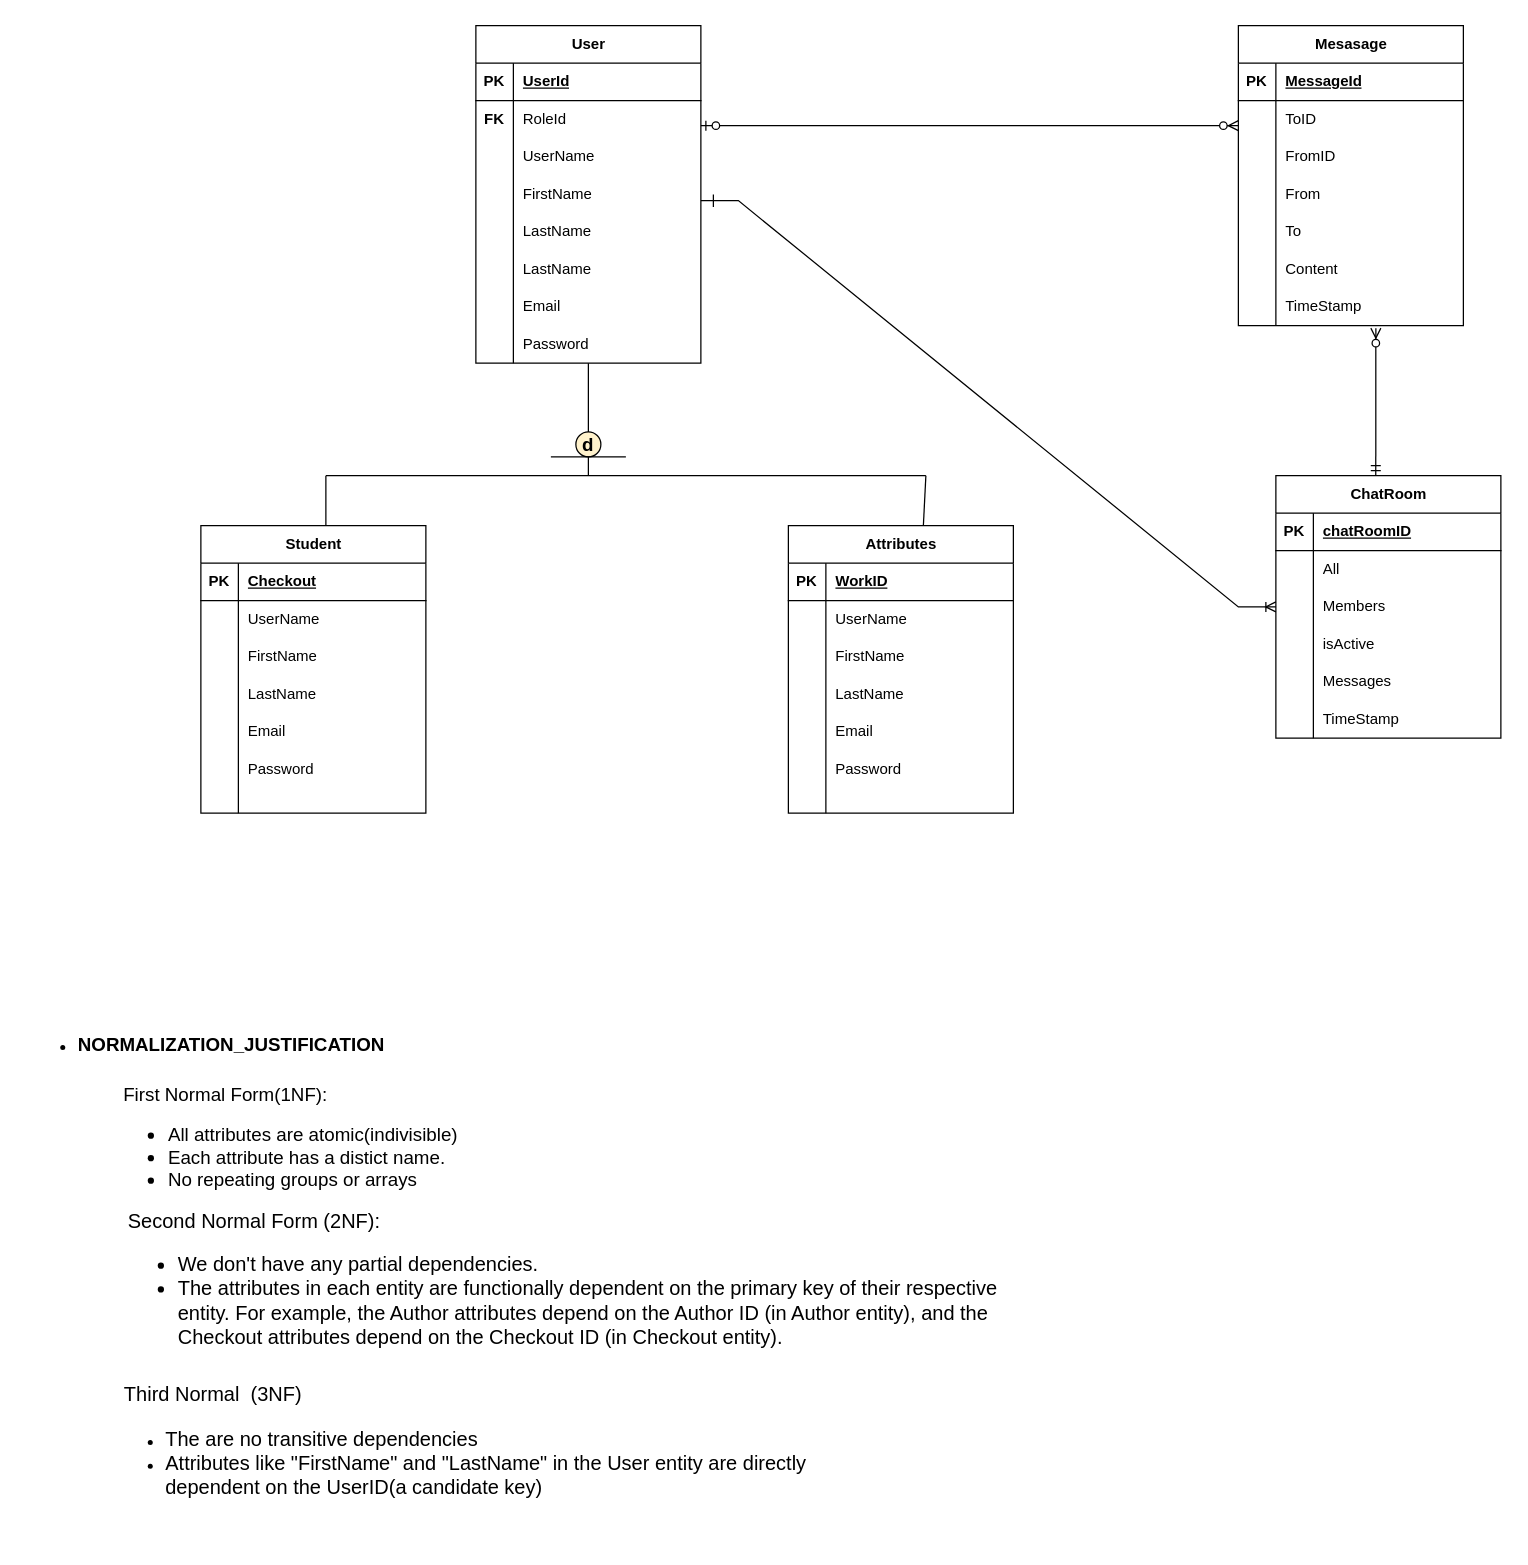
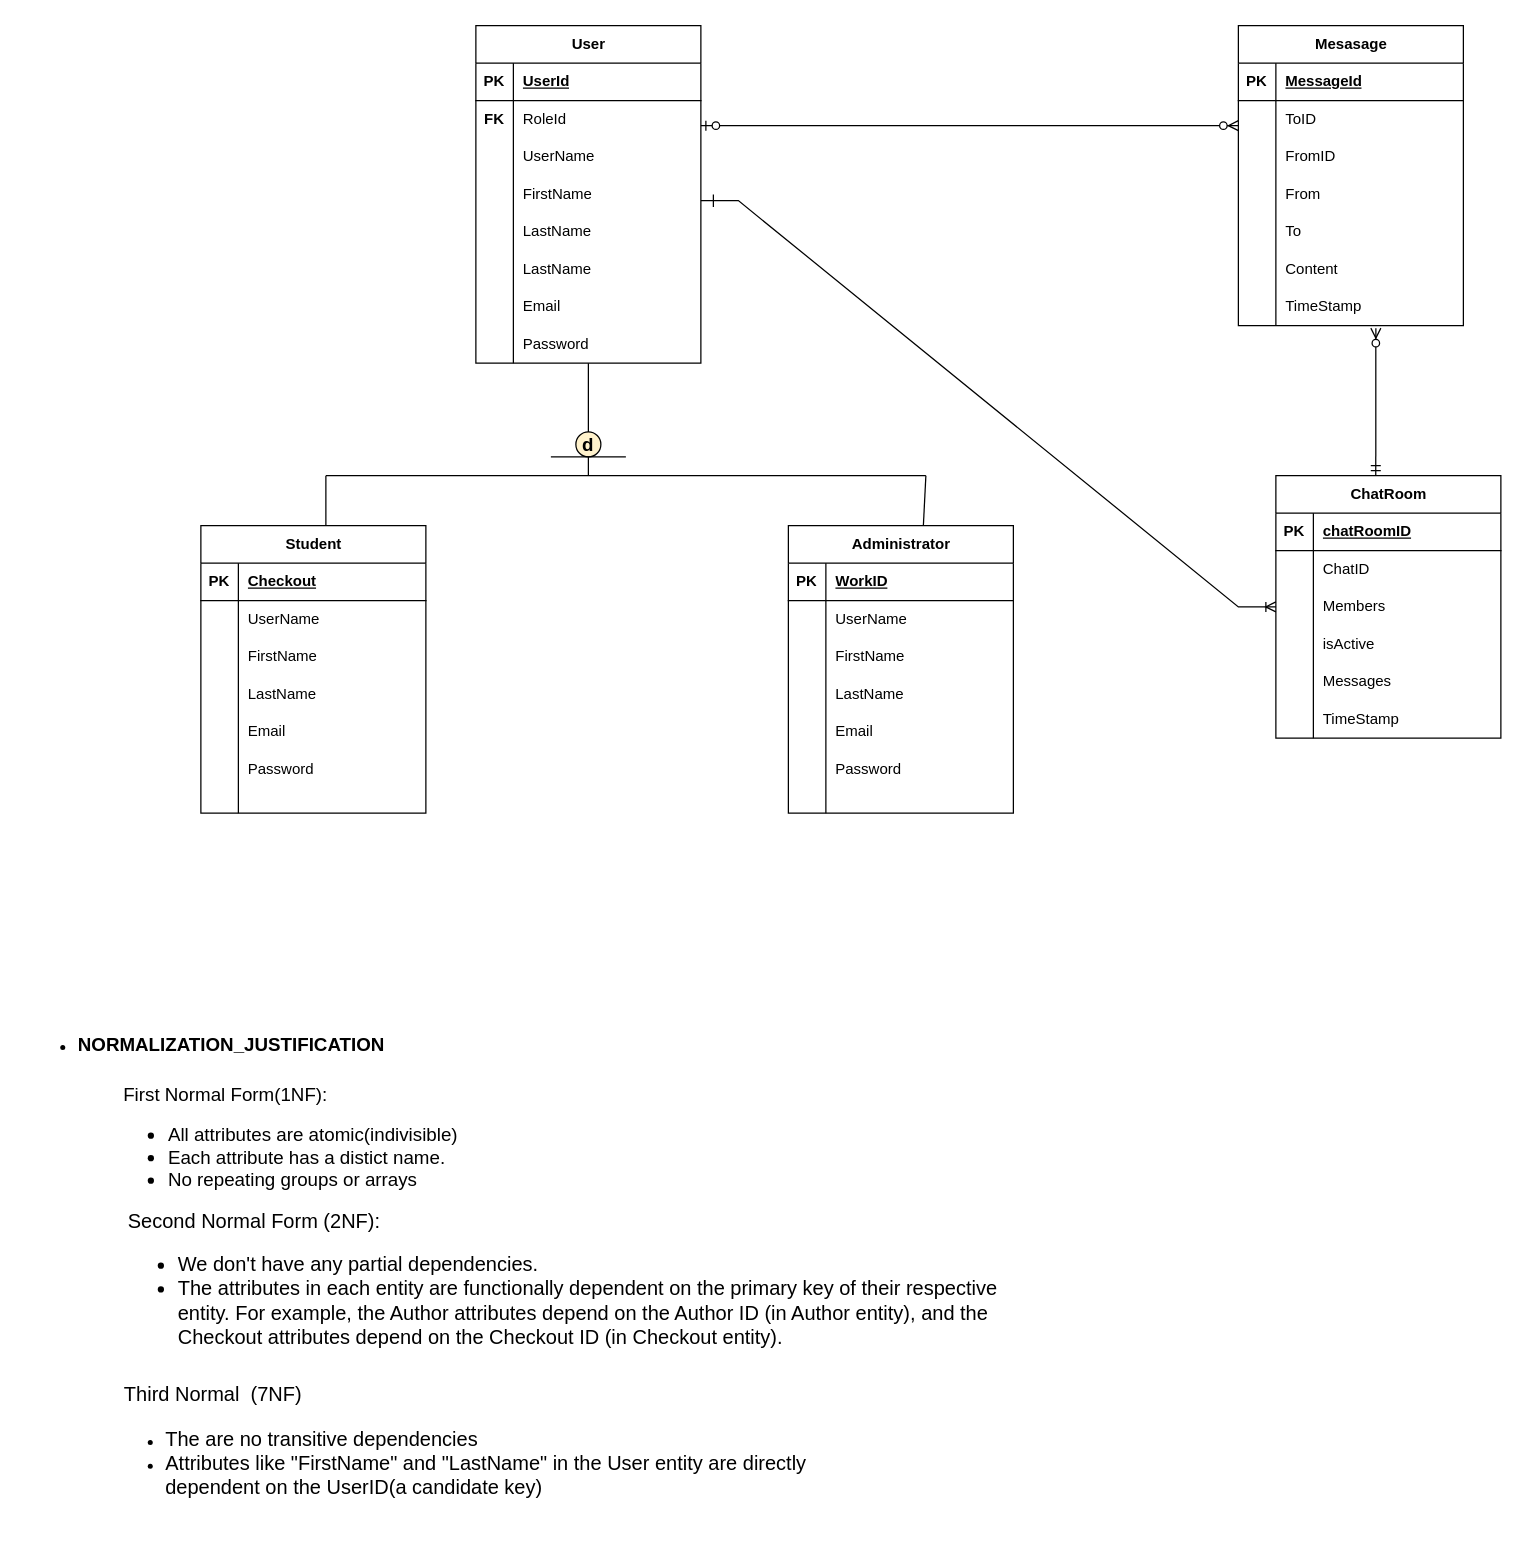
- <mxCell id="94" value="Attributes" style="shape=table;startSize=30;container=1;collapsible=1;childLayout=tableLayout;fixedRows=1;rowLines=0;fontStyle=1;align=center;resizeLast=1;html=1;" vertex="1" parent="1"><mxGeometry x="630" y="420" width="180" height="230" as="geometry" /></mxCell>
+ <mxCell id="94" value="Administrator" style="shape=table;startSize=30;container=1;collapsible=1;childLayout=tableLayout;fixedRows=1;rowLines=0;fontStyle=1;align=center;resizeLast=1;html=1;" vertex="1" parent="1"><mxGeometry x="630" y="420" width="180" height="230" as="geometry" /></mxCell>
- <mxCell id="59" value="All" style="shape=partialRectangle;connectable=0;fillColor=none;top=0;left=0;bottom=0;right=0;align=left;spacingLeft=6;overflow=hidden;whiteSpace=wrap;html=1;" vertex="1" parent="57"><mxGeometry x="30" width="150" height="30" as="geometry"><mxRectangle width="150" height="30" as="alternateBounds" /></mxGeometry></mxCell>
+ <mxCell id="59" value="ChatID" style="shape=partialRectangle;connectable=0;fillColor=none;top=0;left=0;bottom=0;right=0;align=left;spacingLeft=6;overflow=hidden;whiteSpace=wrap;html=1;" vertex="1" parent="57"><mxGeometry x="30" width="150" height="30" as="geometry"><mxRectangle width="150" height="30" as="alternateBounds" /></mxGeometry></mxCell>
- <mxCell id="127" value="&lt;font style=&quot;font-size: 16px;&quot;&gt;Third Normal&amp;nbsp; (3NF)&lt;/font&gt;" style="text;html=1;strokeColor=none;fillColor=none;align=center;verticalAlign=middle;whiteSpace=wrap;rounded=0;" vertex="1" parent="1"><mxGeometry x="75" y="1100" width="190" height="30" as="geometry" /></mxCell>
+ <mxCell id="127" value="&lt;font style=&quot;font-size: 16px;&quot;&gt;Third Normal&amp;nbsp; (7NF)&lt;/font&gt;" style="text;html=1;strokeColor=none;fillColor=none;align=center;verticalAlign=middle;whiteSpace=wrap;rounded=0;" vertex="1" parent="1"><mxGeometry x="75" y="1100" width="190" height="30" as="geometry" /></mxCell>
